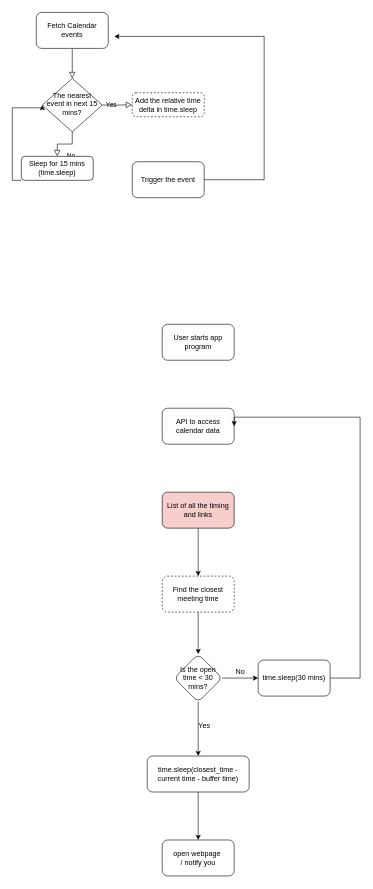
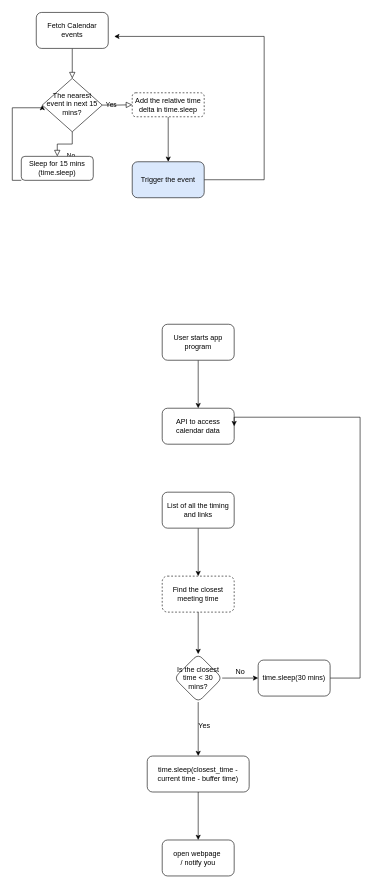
+ <mxCell id="8" value="" style="edgeStyle=orthogonalEdgeStyle;rounded=0;orthogonalLoop=1;jettySize=auto;html=1;" edge="1" parent="1" source="9" target="12"><mxGeometry relative="1" as="geometry" /></mxCell>
- <mxCell id="12" value="Trigger the event" style="whiteSpace=wrap;html=1;rounded=1;shadow=0;strokeWidth=1;glass=0;" vertex="1" parent="1"><mxGeometry x="220" y="269" width="120" height="60" as="geometry" /></mxCell>
+ <mxCell id="12" value="Trigger the event" style="whiteSpace=wrap;html=1;rounded=1;shadow=0;strokeWidth=1;glass=0;fillColor=#dae8fc;" vertex="1" parent="1"><mxGeometry x="220" y="269" width="120" height="60" as="geometry" /></mxCell>
+ <mxCell id="13" value="" style="edgeStyle=orthogonalEdgeStyle;rounded=0;orthogonalLoop=1;jettySize=auto;html=1;" edge="1" parent="1" source="14" target="15"><mxGeometry relative="1" as="geometry" /></mxCell>
- <mxCell id="17" value="List of all the timing and links" style="whiteSpace=wrap;html=1;rounded=1;fillColor=#f8cecc;" vertex="1" parent="1"><mxGeometry x="270" y="820" width="120" height="60" as="geometry" /></mxCell>
+ <mxCell id="17" value="List of all the timing and links" style="whiteSpace=wrap;html=1;rounded=1;" vertex="1" parent="1"><mxGeometry x="270" y="820" width="120" height="60" as="geometry" /></mxCell>
- <mxCell id="22" value="Is the open time &amp;lt; 30 mins?" style="rhombus;whiteSpace=wrap;html=1;rounded=1;" vertex="1" parent="1"><mxGeometry x="290" y="1090" width="80" height="80" as="geometry" /></mxCell>
+ <mxCell id="22" value="Is the closest time &amp;lt; 30 mins?" style="rhombus;whiteSpace=wrap;html=1;rounded=1;" vertex="1" parent="1"><mxGeometry x="290" y="1090" width="80" height="80" as="geometry" /></mxCell>
